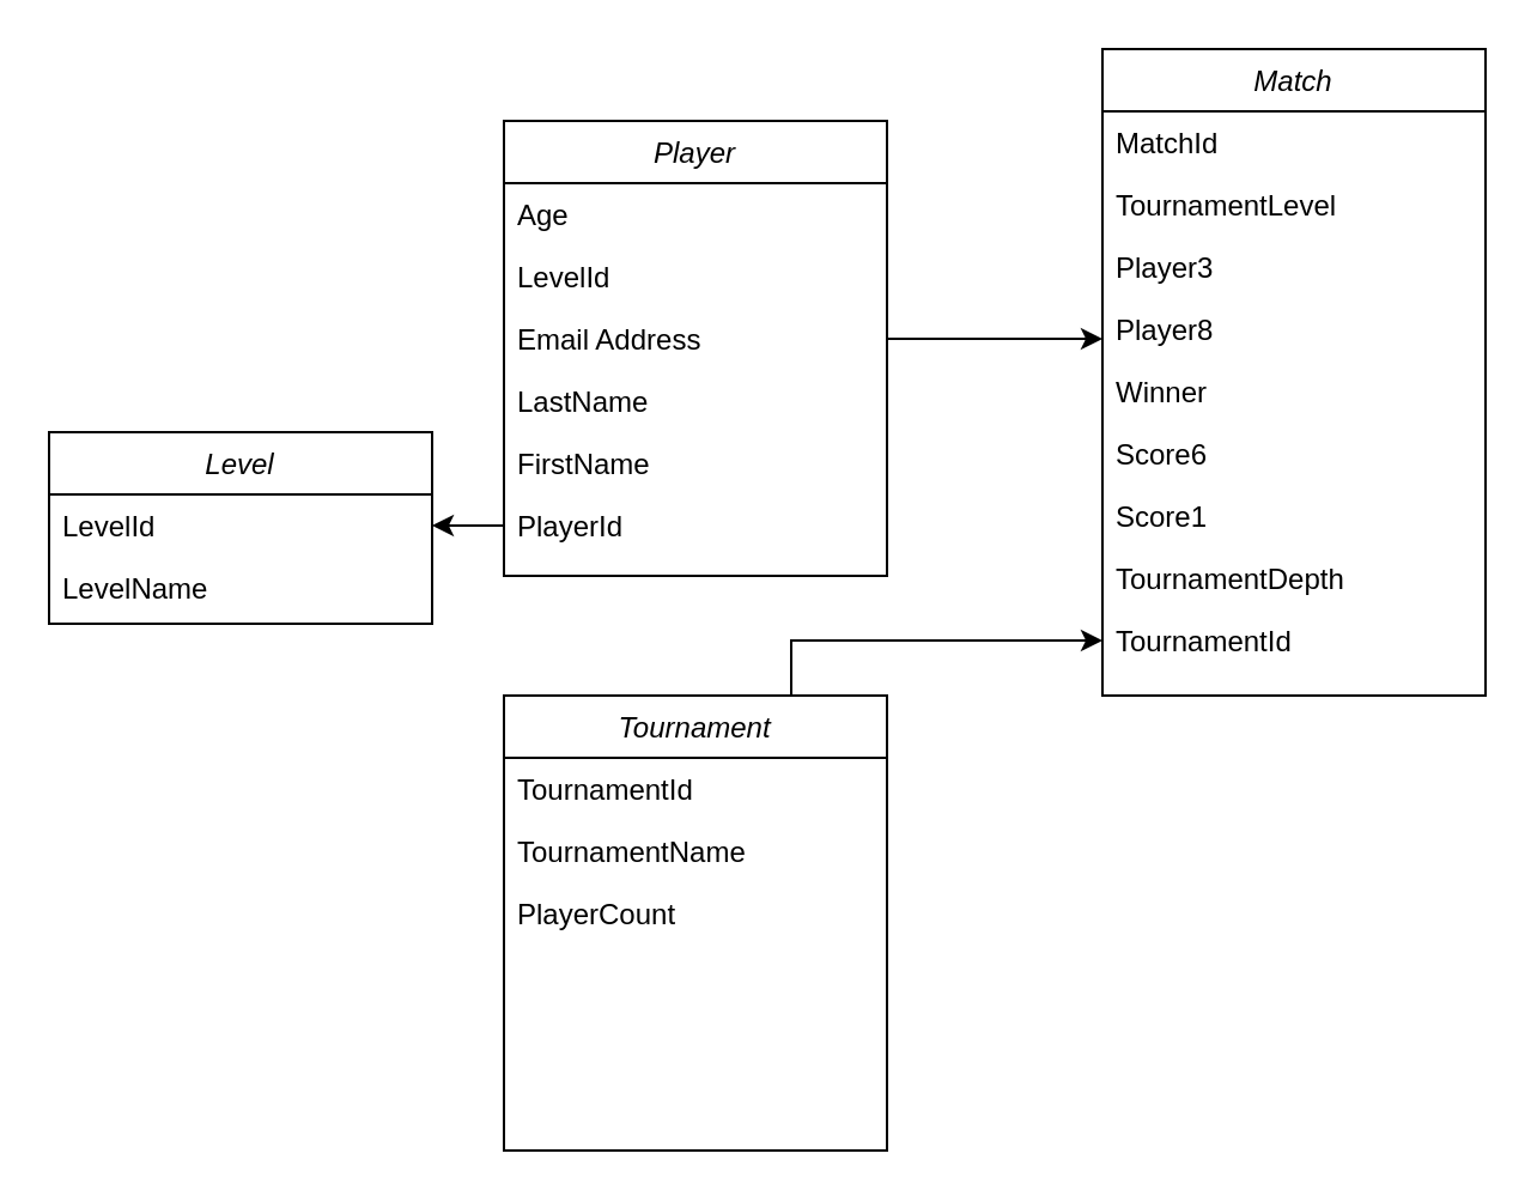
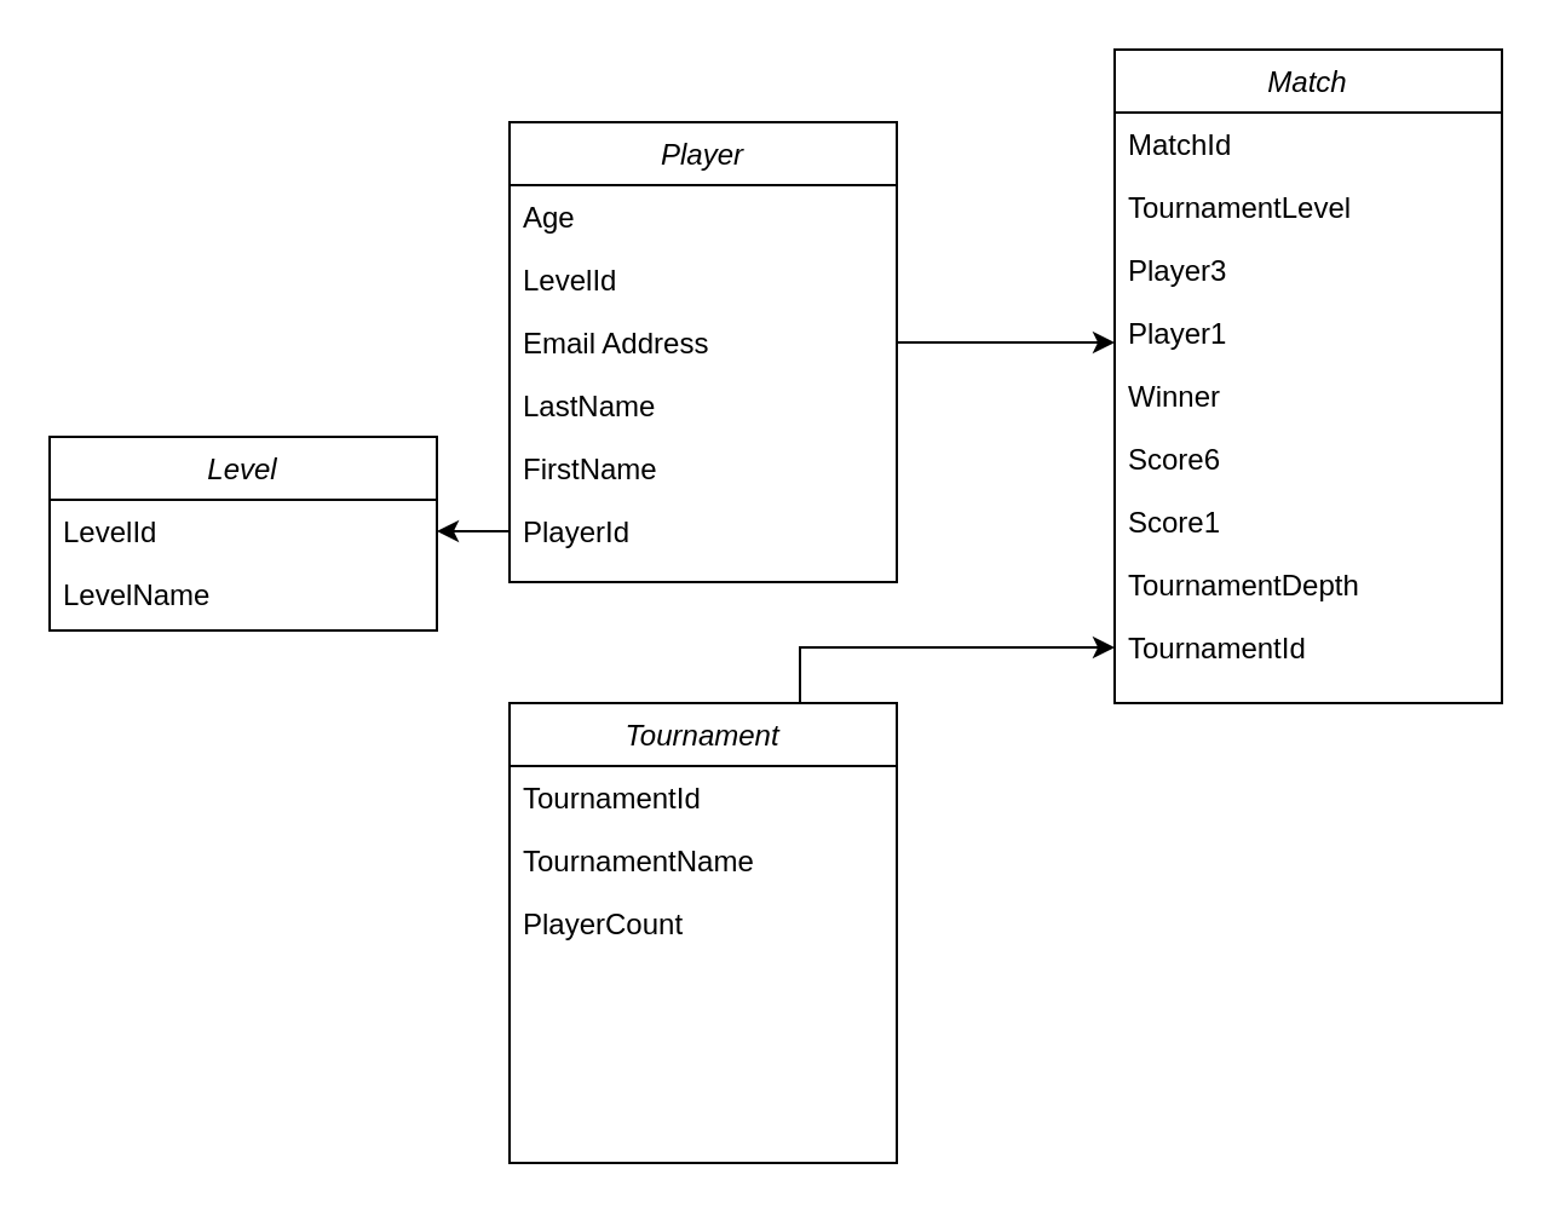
- <mxCell id="22" value="Player8" style="text;align=left;verticalAlign=top;spacingLeft=4;spacingRight=4;overflow=hidden;rotatable=0;points=[[0,0.5],[1,0.5]];portConstraint=eastwest;rounded=0;shadow=0;html=0;" parent="18" vertex="1"><mxGeometry y="104" width="160" height="26" as="geometry" /></mxCell>
+ <mxCell id="22" value="Player1" style="text;align=left;verticalAlign=top;spacingLeft=4;spacingRight=4;overflow=hidden;rotatable=0;points=[[0,0.5],[1,0.5]];portConstraint=eastwest;rounded=0;shadow=0;html=0;" parent="18" vertex="1"><mxGeometry y="104" width="160" height="26" as="geometry" /></mxCell>
